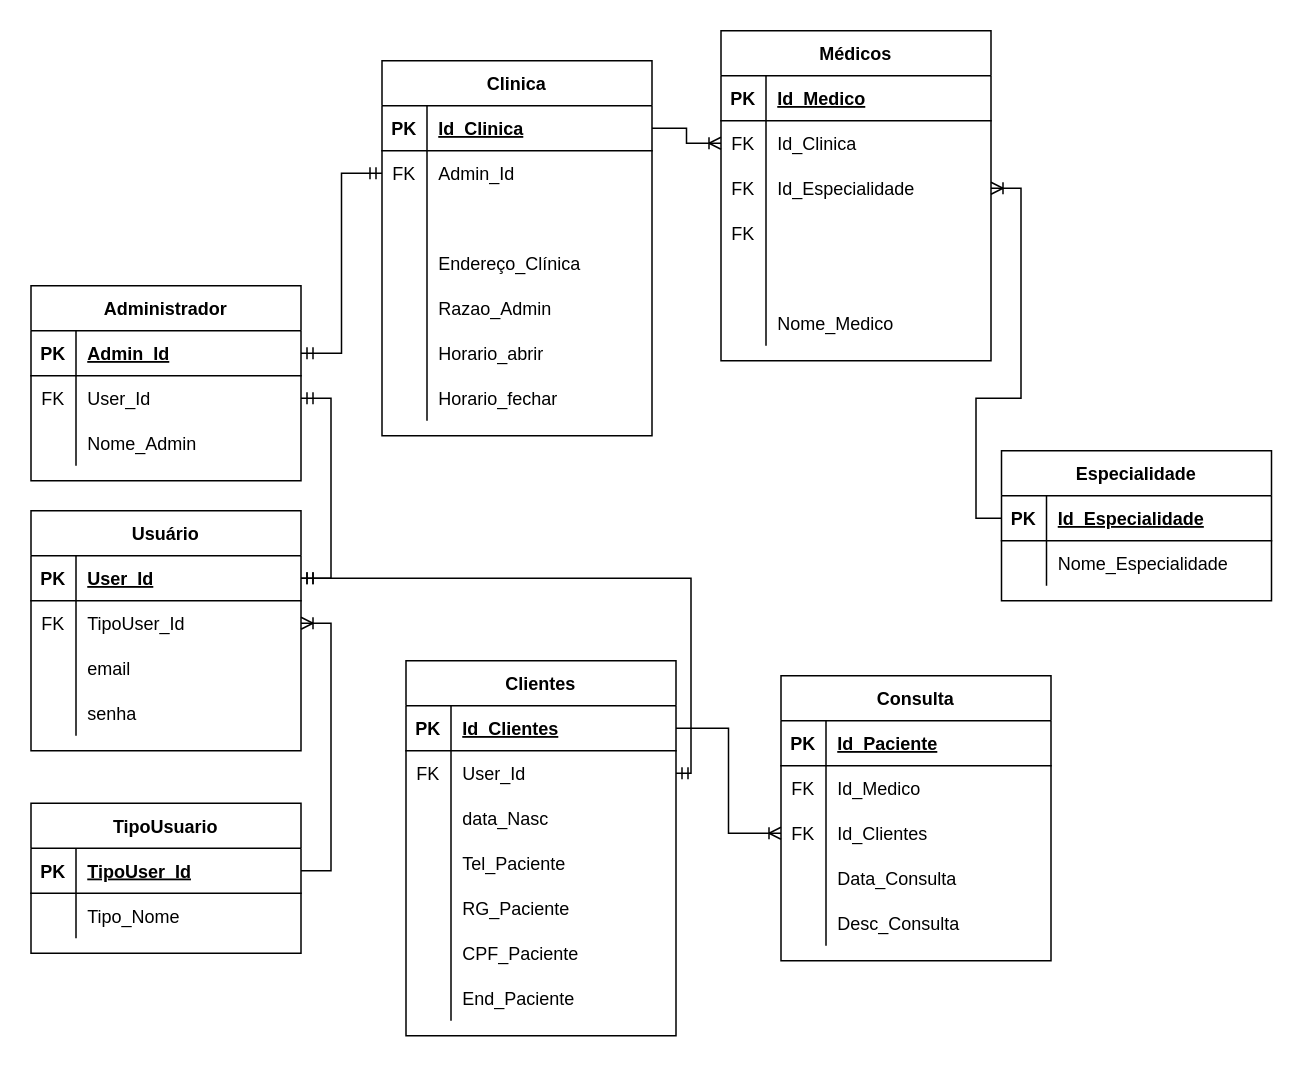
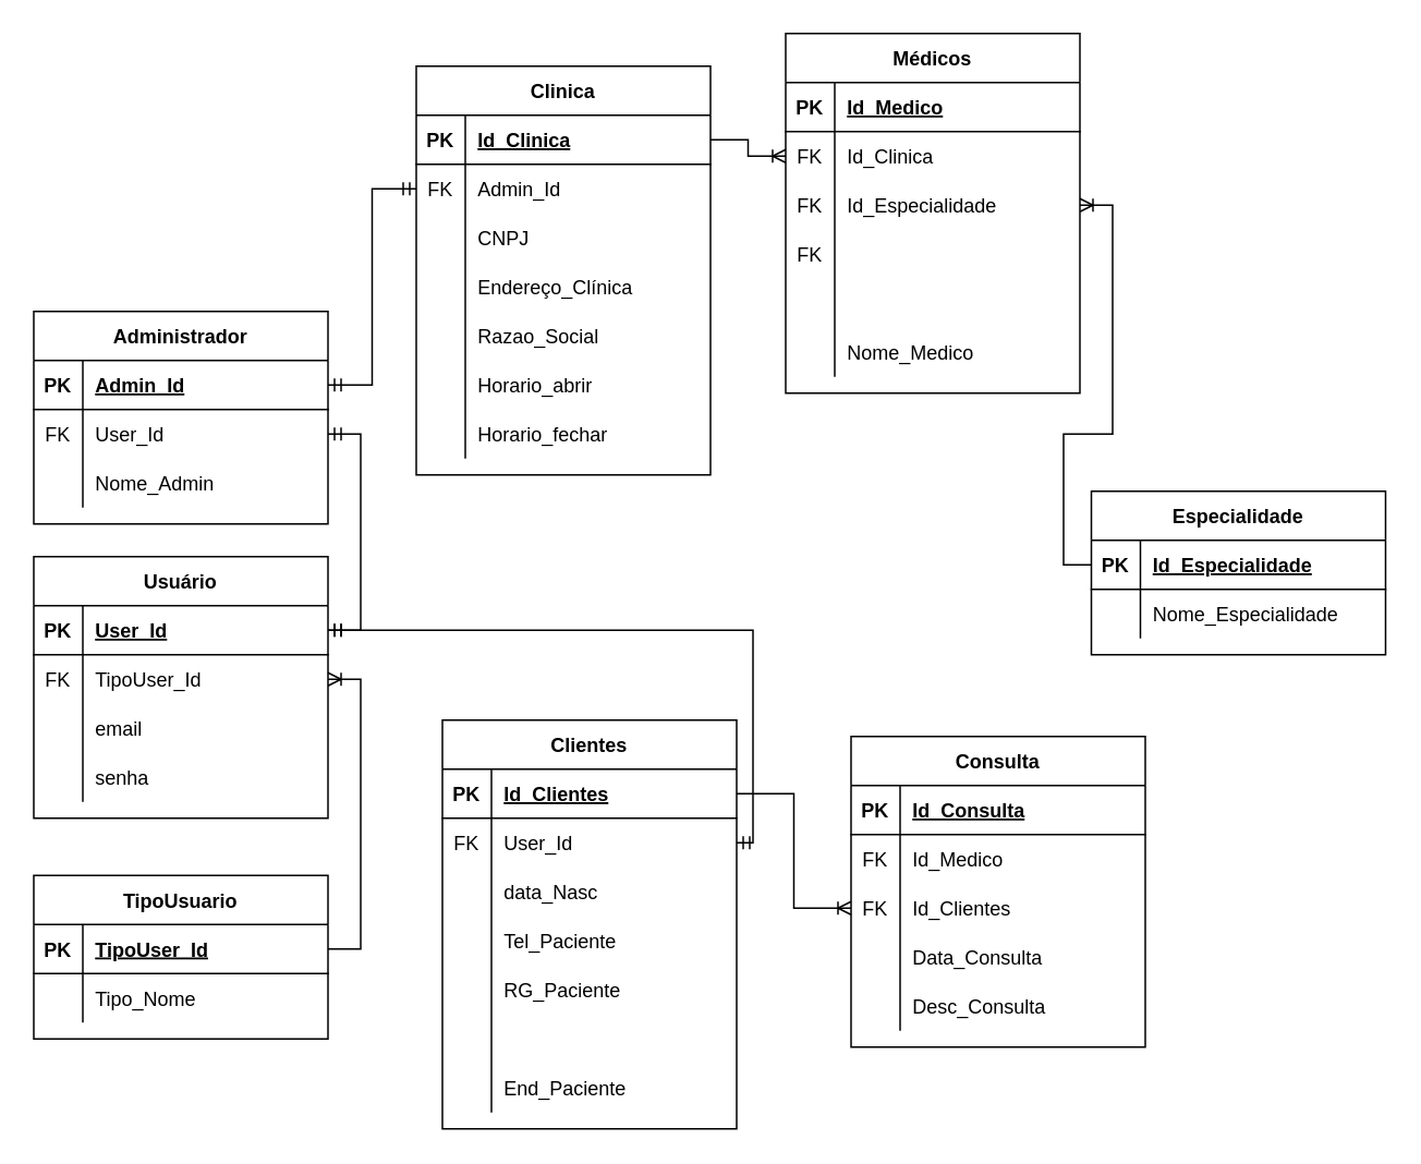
+ <mxCell id="66" value="CNPJ" style="shape=partialRectangle;connectable=0;fillColor=none;top=0;left=0;bottom=0;right=0;align=left;spacingLeft=6;overflow=hidden;" vertex="1" parent="64"><mxGeometry x="30" width="150" height="30" as="geometry" /></mxCell>
- <mxCell id="72" value="Razao_Admin" style="shape=partialRectangle;connectable=0;fillColor=none;top=0;left=0;bottom=0;right=0;align=left;spacingLeft=6;overflow=hidden;" vertex="1" parent="70"><mxGeometry x="30" width="150" height="30" as="geometry" /></mxCell>
+ <mxCell id="72" value="Razao_Social" style="shape=partialRectangle;connectable=0;fillColor=none;top=0;left=0;bottom=0;right=0;align=left;spacingLeft=6;overflow=hidden;" vertex="1" parent="70"><mxGeometry x="30" width="150" height="30" as="geometry" /></mxCell>
- <mxCell id="22" value="Id_Paciente" style="shape=partialRectangle;connectable=0;fillColor=none;top=0;left=0;bottom=0;right=0;align=left;spacingLeft=6;fontStyle=5;overflow=hidden;" vertex="1" parent="20"><mxGeometry x="30" width="150" height="30" as="geometry" /></mxCell>
+ <mxCell id="22" value="Id_Consulta" style="shape=partialRectangle;connectable=0;fillColor=none;top=0;left=0;bottom=0;right=0;align=left;spacingLeft=6;fontStyle=5;overflow=hidden;" vertex="1" parent="20"><mxGeometry x="30" width="150" height="30" as="geometry" /></mxCell>
- <mxCell id="53" value="CPF_Paciente" style="shape=partialRectangle;connectable=0;fillColor=none;top=0;left=0;bottom=0;right=0;align=left;spacingLeft=6;overflow=hidden;" vertex="1" parent="51"><mxGeometry x="30" width="150" height="30" as="geometry" /></mxCell>
